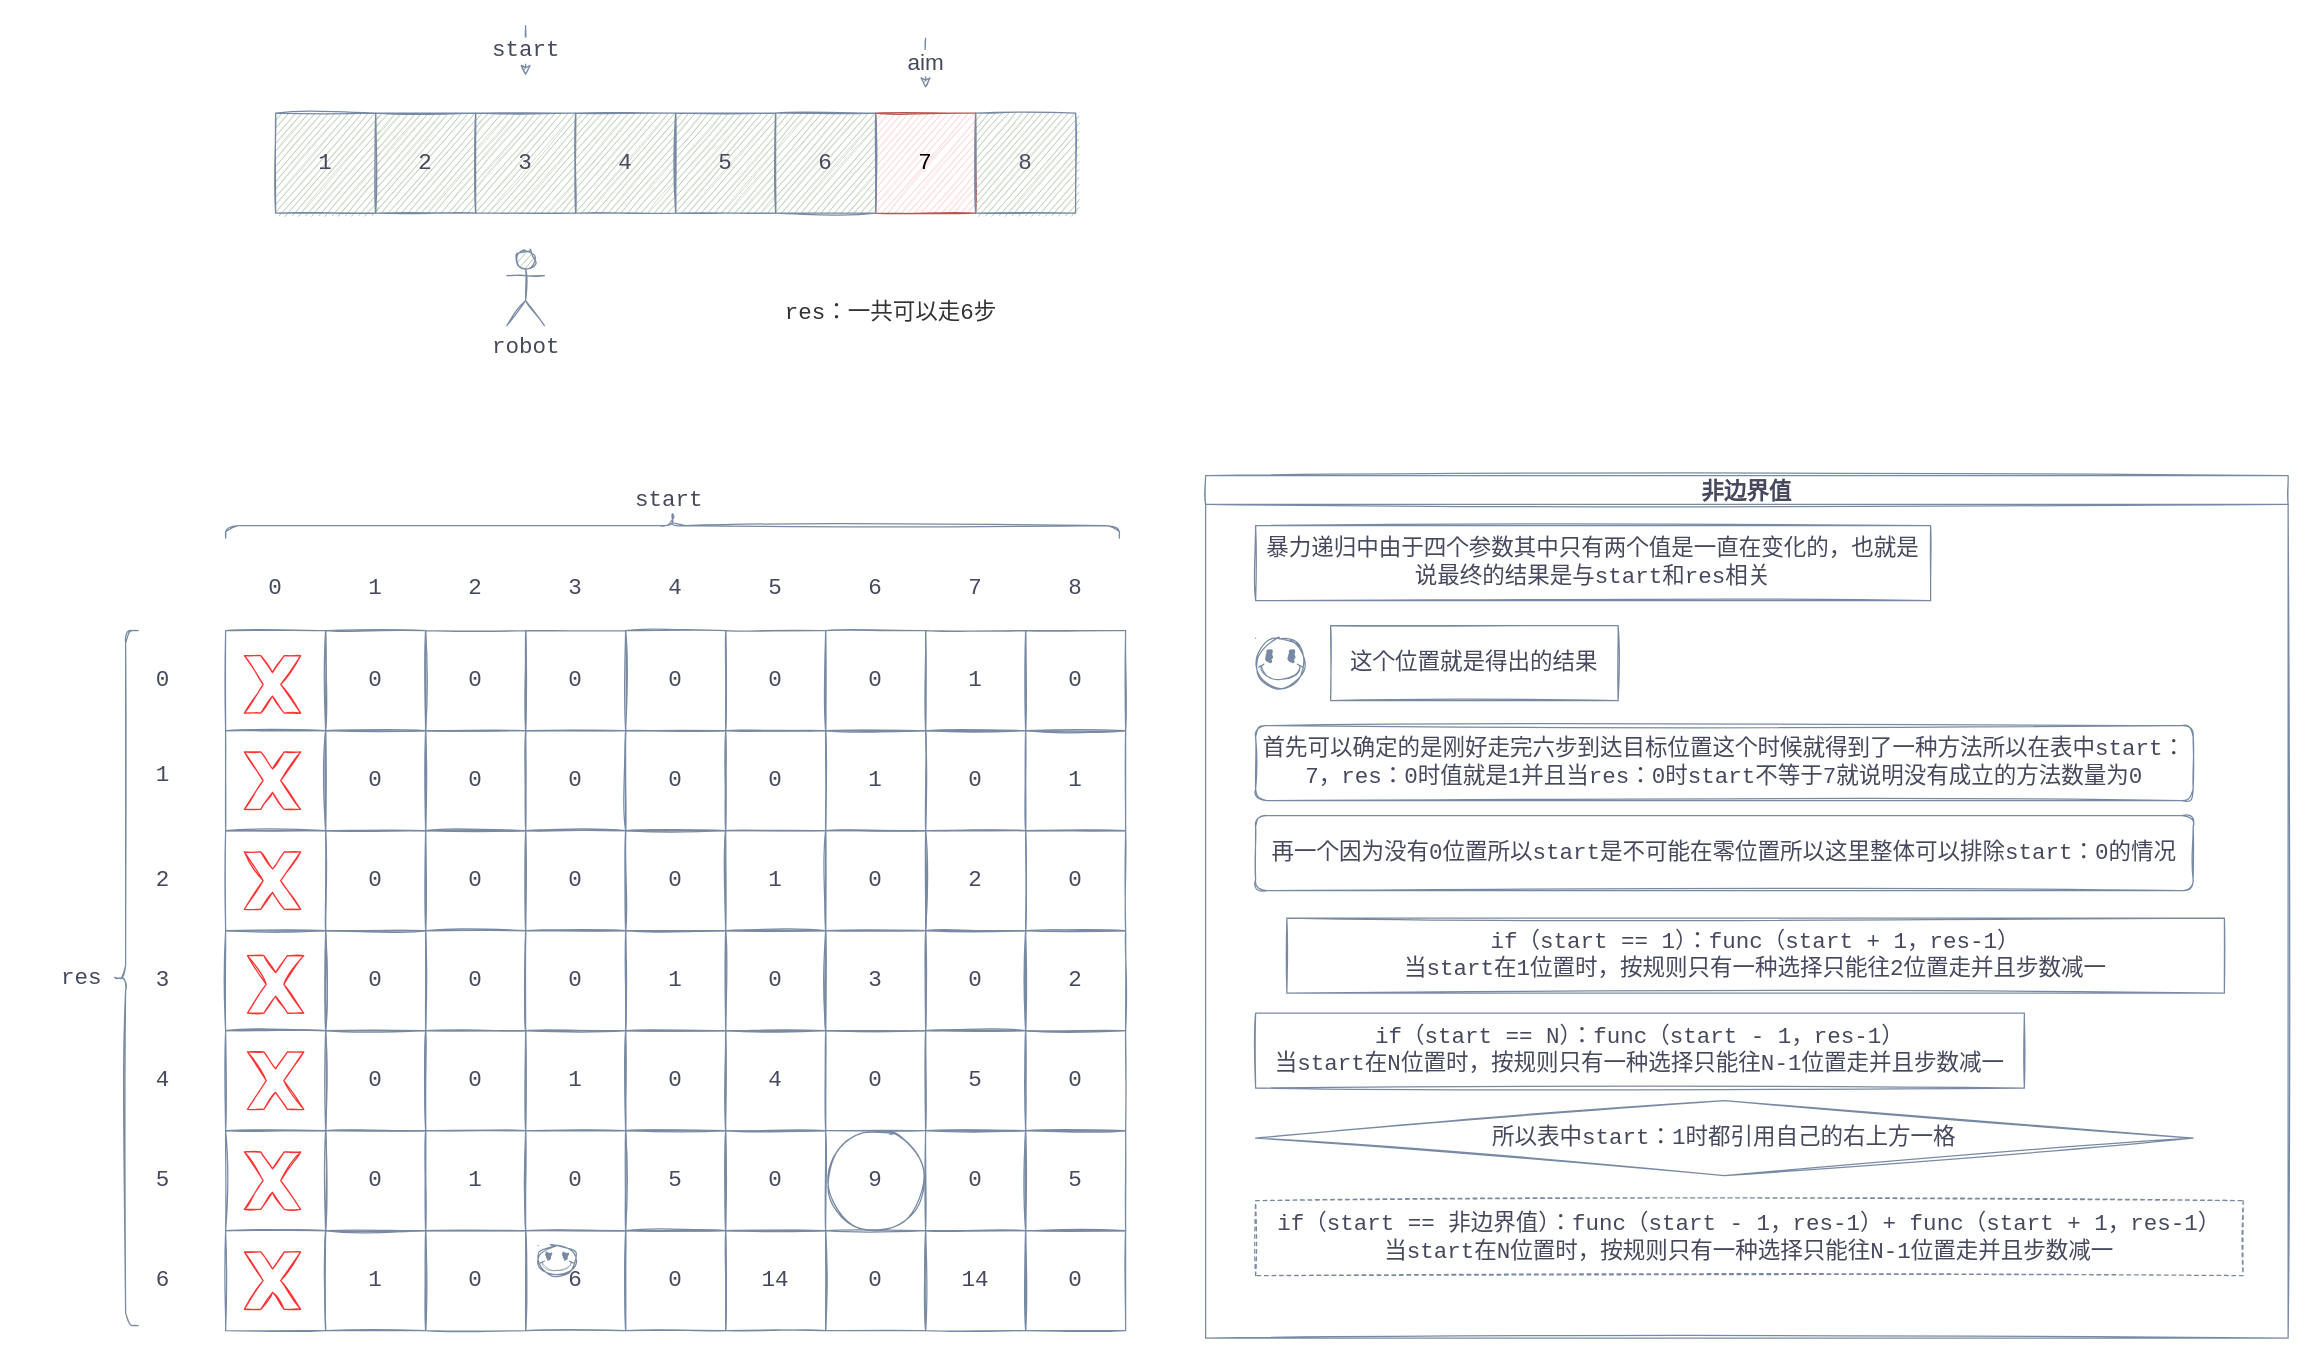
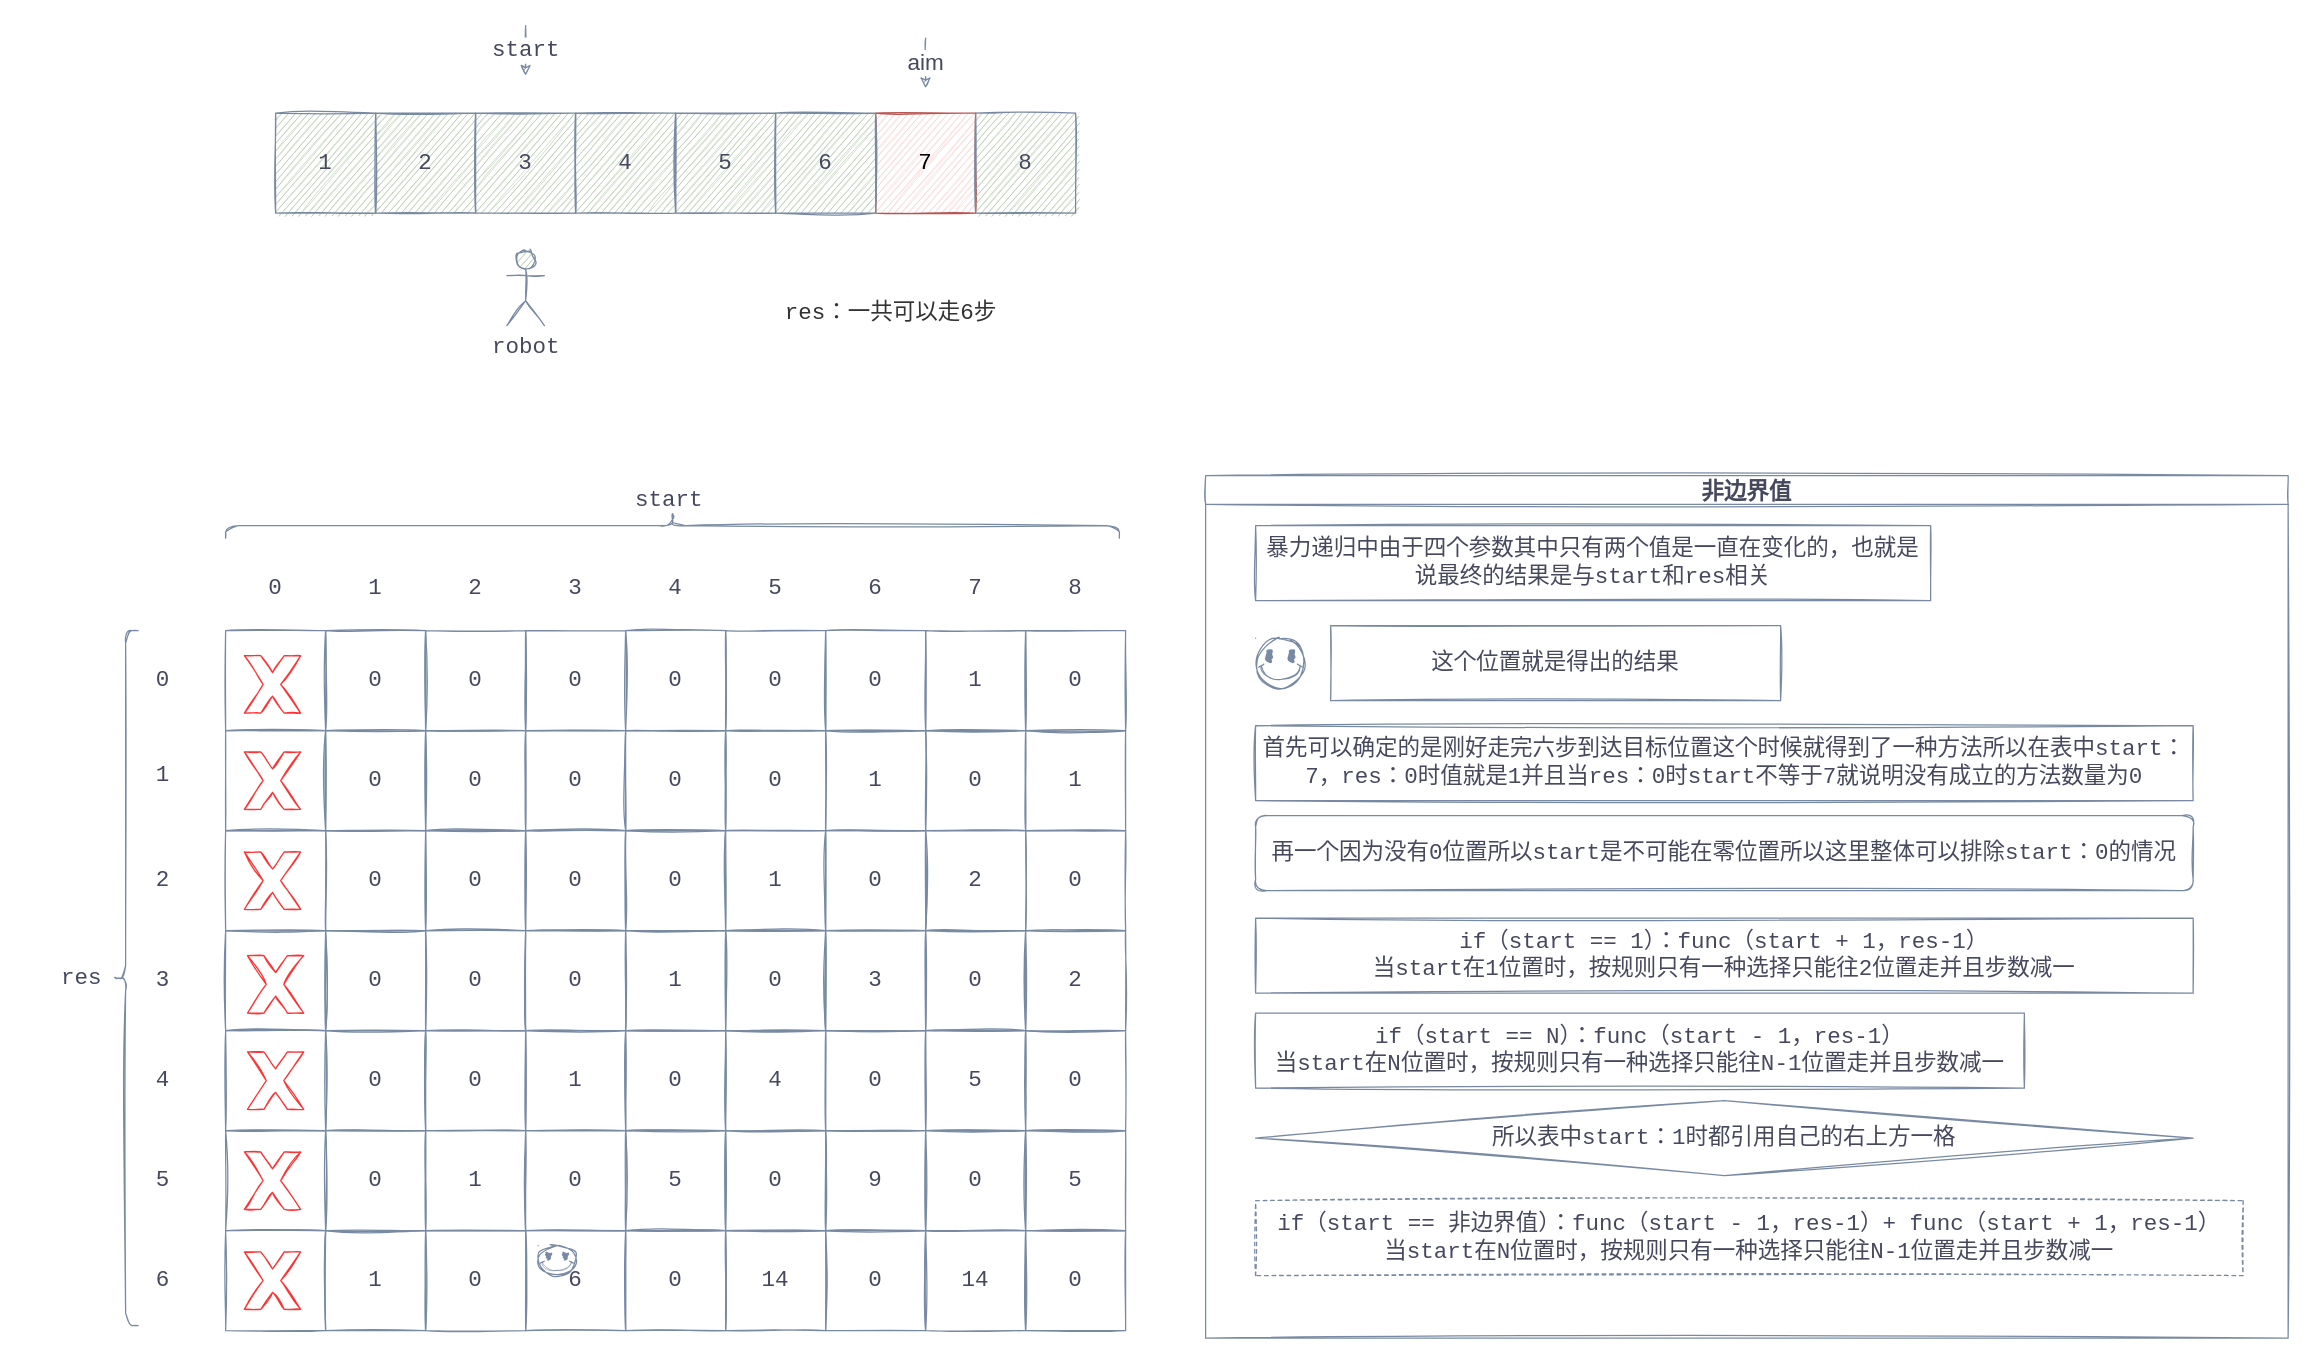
- <mxCell id="95" value="这个位置就是得出的结果" style="whiteSpace=wrap;html=1;sketch=1;strokeColor=#788AA3;fontFamily=Courier New;fontSize=18;fontColor=#46495D;fillColor=none;" vertex="1" parent="93"><mxGeometry x="100" y="120" width="230" height="60" as="geometry" /></mxCell>
+ <mxCell id="95" value="这个位置就是得出的结果" style="whiteSpace=wrap;html=1;sketch=1;strokeColor=#788AA3;fontFamily=Courier New;fontSize=18;fontColor=#46495D;fillColor=none;" vertex="1" parent="93"><mxGeometry x="100" y="120" width="360" height="60" as="geometry" /></mxCell>
- <mxCell id="96" value="首先可以确定的是刚好走完六步到达目标位置这个时候就得到了一种方法所以在表中start：7，res：0时值就是1并且当res：0时start不等于7就说明没有成立的方法数量为0" style="whiteSpace=wrap;html=1;sketch=1;strokeColor=#788AA3;fontFamily=Courier New;fontSize=18;fontColor=#46495D;fillColor=none;rounded=1;" vertex="1" parent="93"><mxGeometry x="40" y="200" width="750" height="60" as="geometry" /></mxCell>
+ <mxCell id="96" value="首先可以确定的是刚好走完六步到达目标位置这个时候就得到了一种方法所以在表中start：7，res：0时值就是1并且当res：0时start不等于7就说明没有成立的方法数量为0" style="rounded=0;whiteSpace=wrap;html=1;sketch=1;strokeColor=#788AA3;fontFamily=Courier New;fontSize=18;fontColor=#46495D;fillColor=none;" vertex="1" parent="93"><mxGeometry x="40" y="200" width="750" height="60" as="geometry" /></mxCell>
- <mxCell id="98" value="if（start == 1）：func（start + 1，res-1）&lt;br&gt;当start在1位置时，按规则只有一种选择只能往2位置走并且步数减一" style="rounded=0;whiteSpace=wrap;html=1;sketch=1;strokeColor=#788AA3;fontFamily=Courier New;fontSize=18;fontColor=#46495D;fillColor=none;" vertex="1" parent="93"><mxGeometry x="65" y="354" width="750" height="60" as="geometry" /></mxCell>
+ <mxCell id="98" value="if（start == 1）：func（start + 1，res-1）&lt;br&gt;当start在1位置时，按规则只有一种选择只能往2位置走并且步数减一" style="rounded=0;whiteSpace=wrap;html=1;sketch=1;strokeColor=#788AA3;fontFamily=Courier New;fontSize=18;fontColor=#46495D;fillColor=none;" vertex="1" parent="93"><mxGeometry x="40" y="354" width="750" height="60" as="geometry" /></mxCell>
- <mxCell id="65" value="9" style="ellipse;whiteSpace=wrap;html=1;aspect=fixed;sketch=1;strokeColor=#788AA3;fontFamily=Courier New;fontSize=18;fontColor=#46495D;fillColor=none;" vertex="1" parent="1"><mxGeometry x="660" y="904" width="80" height="80" as="geometry" /></mxCell>
+ <mxCell id="65" value="9" style="whiteSpace=wrap;html=1;aspect=fixed;sketch=1;strokeColor=#788AA3;fontFamily=Courier New;fontSize=18;fontColor=#46495D;fillColor=none;" vertex="1" parent="1"><mxGeometry x="660" y="904" width="80" height="80" as="geometry" /></mxCell>
